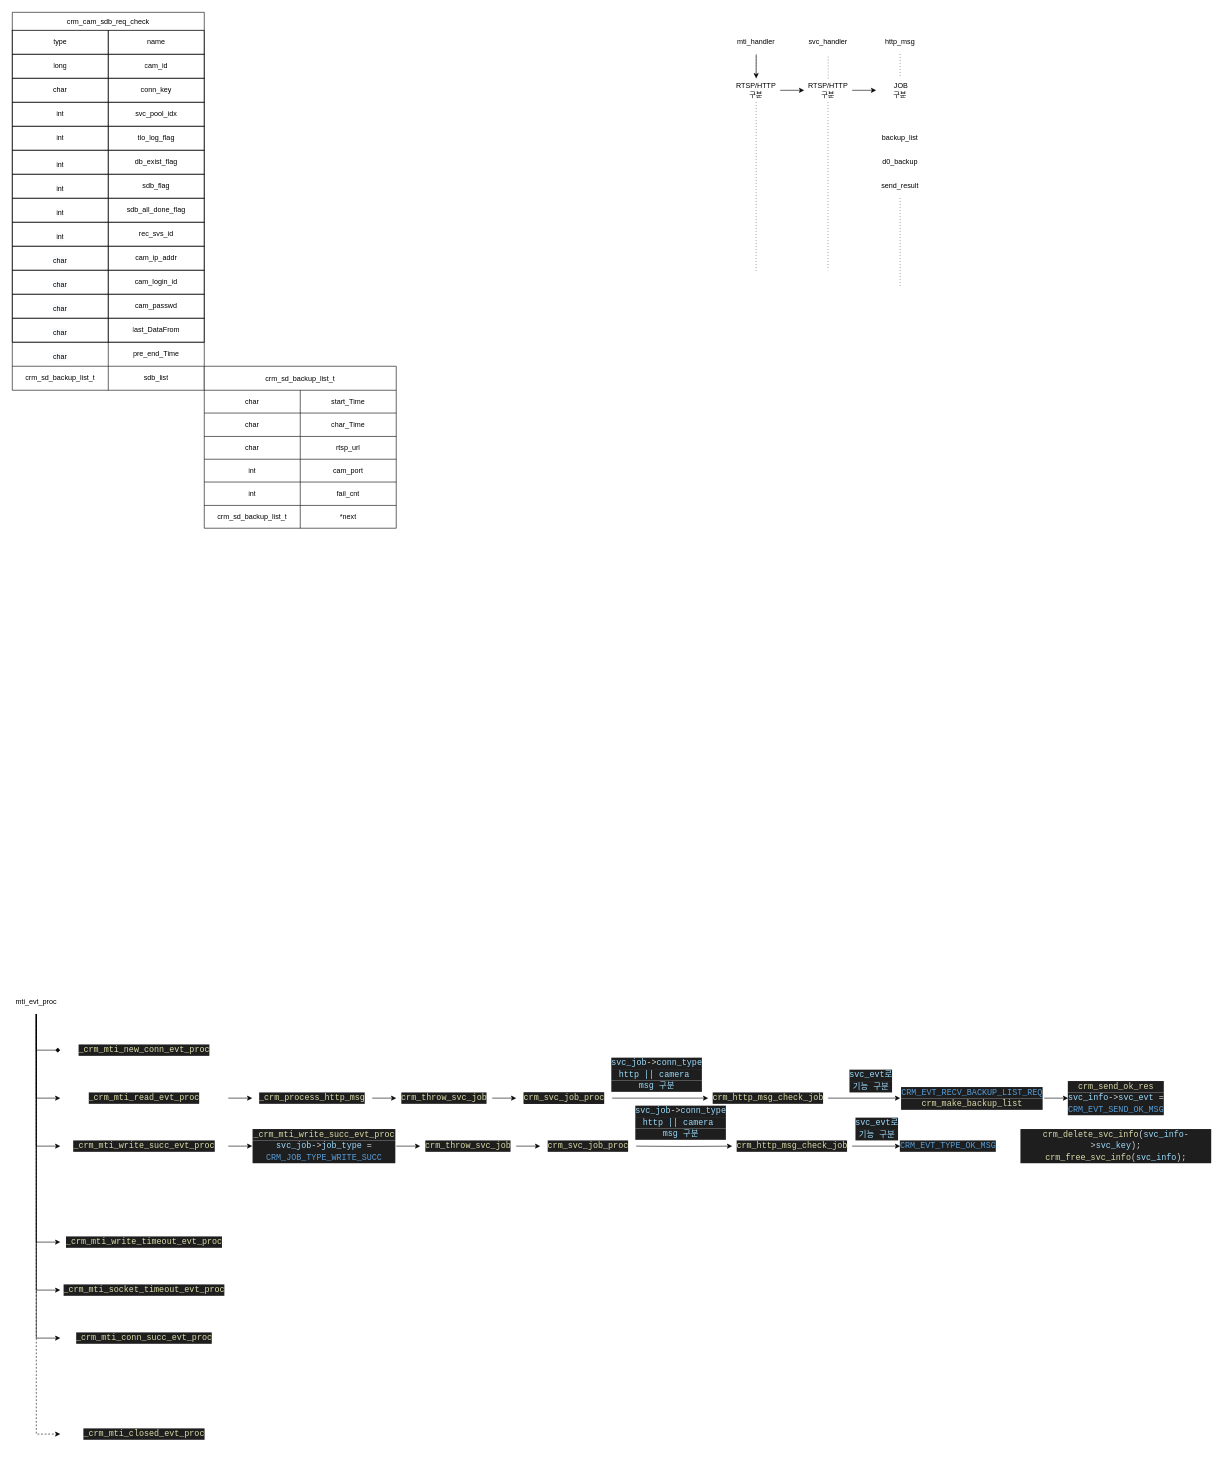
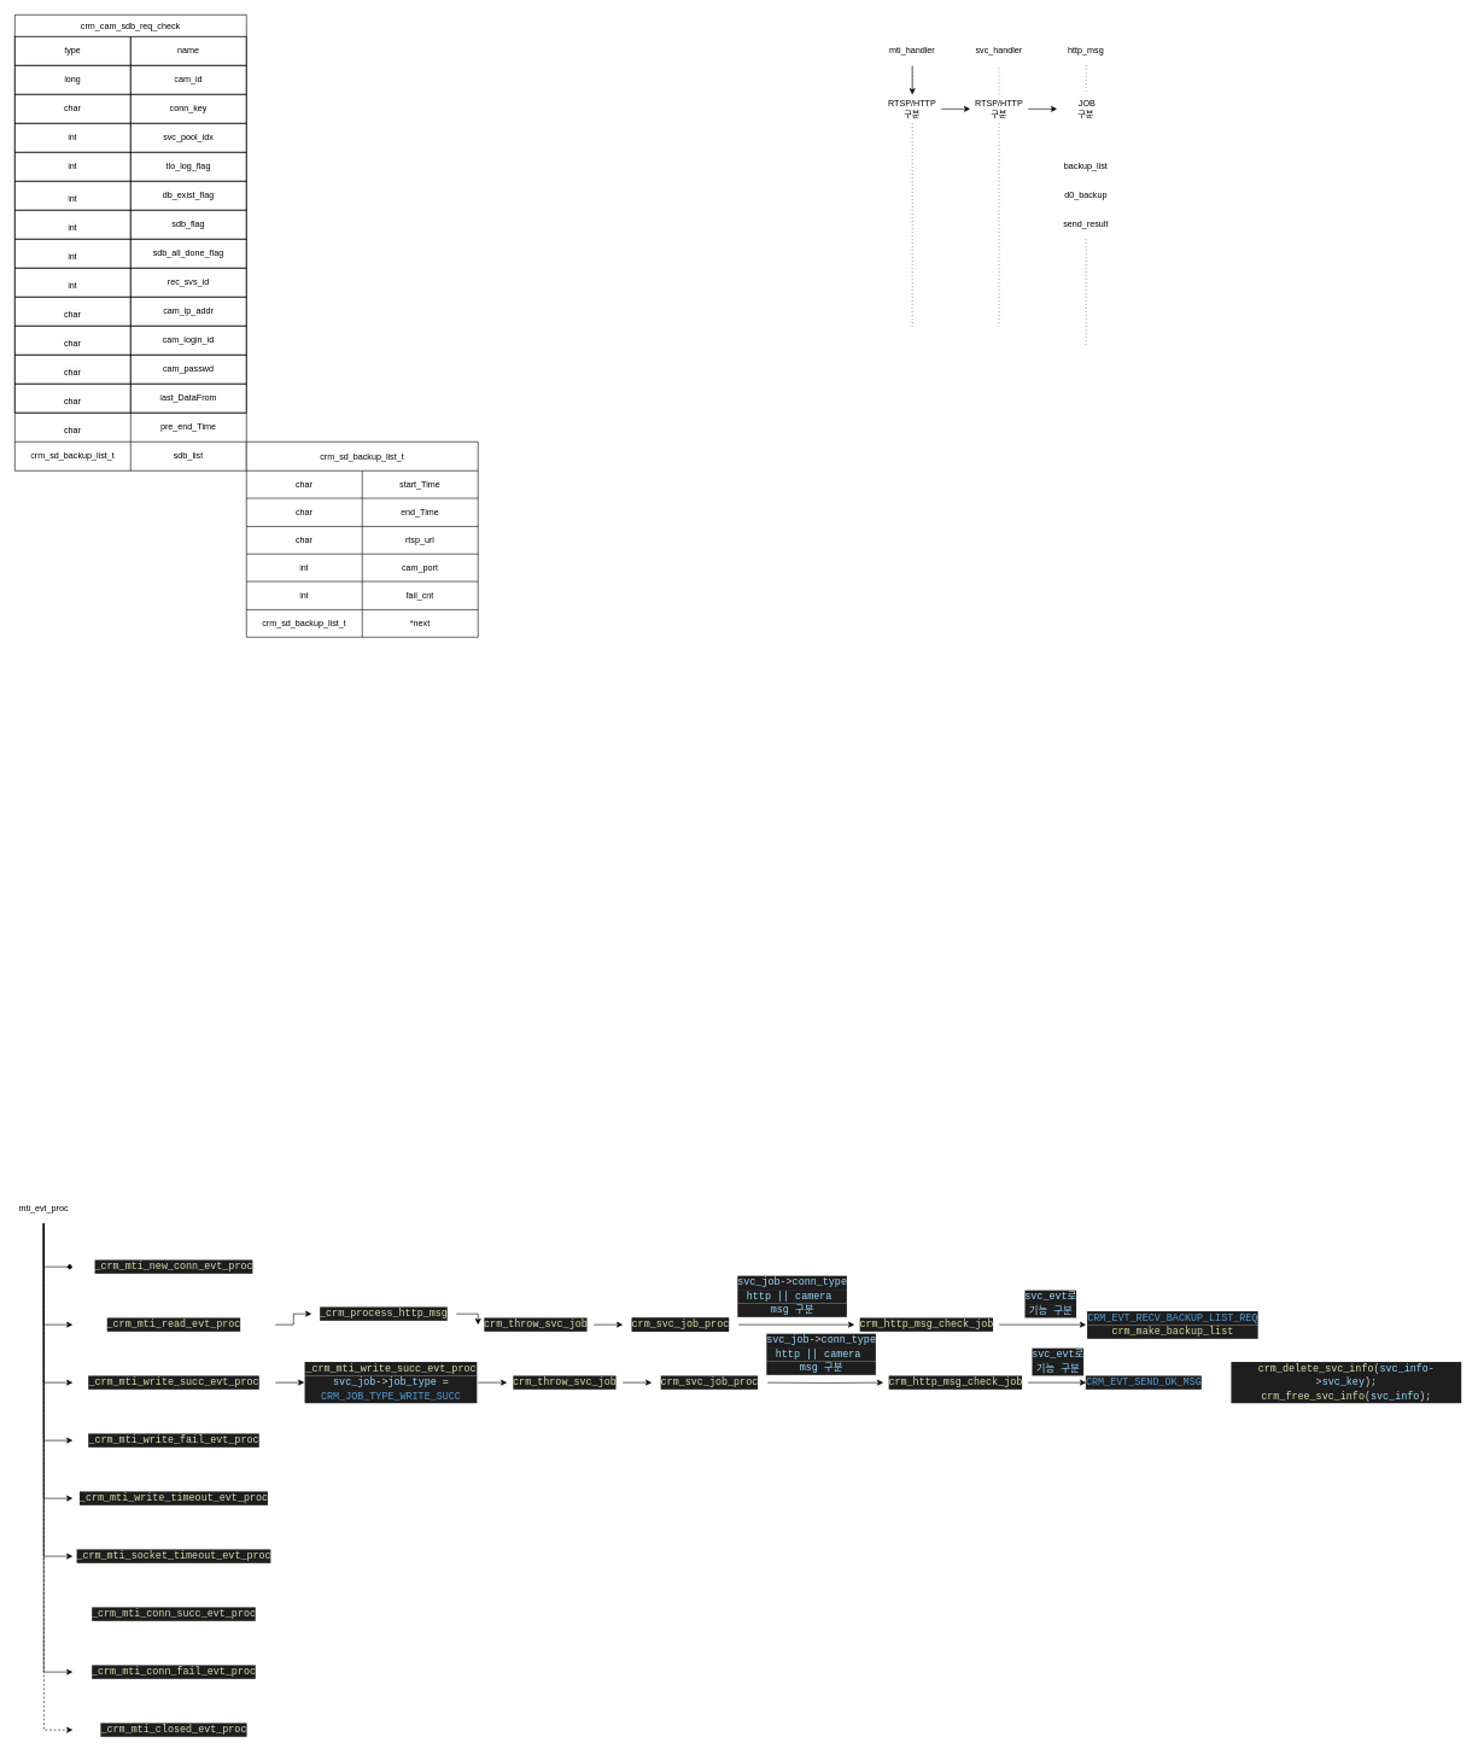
- <mxCell id="54" value="char_Time" style="shape=partialRectangle;html=1;whiteSpace=wrap;connectable=0;overflow=hidden;fillColor=none;top=0;left=0;bottom=0;right=0;pointerEvents=1;" parent="52" vertex="1"><mxGeometry x="160" width="160" height="39" as="geometry"><mxRectangle width="160" height="39" as="alternateBounds" /></mxGeometry></mxCell>
+ <mxCell id="54" value="end_Time" style="shape=partialRectangle;html=1;whiteSpace=wrap;connectable=0;overflow=hidden;fillColor=none;top=0;left=0;bottom=0;right=0;pointerEvents=1;" parent="52" vertex="1"><mxGeometry x="160" width="160" height="39" as="geometry"><mxRectangle width="160" height="39" as="alternateBounds" /></mxGeometry></mxCell>
- <mxCell id="129" value="&lt;div style=&quot;color: rgb(212, 212, 212); background-color: rgb(30, 30, 30); font-family: Consolas, &amp;quot;Courier New&amp;quot;, monospace; font-size: 14px; line-height: 19px;&quot;&gt;&lt;span style=&quot;color: #dcdcaa;&quot;&gt;_crm_process_http_msg&lt;/span&gt;&lt;/div&gt;" style="text;html=1;strokeColor=none;fillColor=none;align=center;verticalAlign=middle;whiteSpace=wrap;rounded=0;" parent="1" vertex="1"><mxGeometry x="420" y="1810" width="200" height="40" as="geometry" /></mxCell>
+ <mxCell id="129" value="&lt;div style=&quot;color: rgb(212, 212, 212); background-color: rgb(30, 30, 30); font-family: Consolas, &amp;quot;Courier New&amp;quot;, monospace; font-size: 14px; line-height: 19px;&quot;&gt;&lt;span style=&quot;color: #dcdcaa;&quot;&gt;_crm_process_http_msg&lt;/span&gt;&lt;/div&gt;" style="text;html=1;strokeColor=none;fillColor=none;align=center;verticalAlign=middle;whiteSpace=wrap;rounded=0;" parent="1" vertex="1"><mxGeometry x="430" y="1795" width="200" height="40" as="geometry" /></mxCell>
- <mxCell id="138" style="edgeStyle=orthogonalEdgeStyle;rounded=0;orthogonalLoop=1;jettySize=auto;html=1;exitX=1;exitY=0.5;exitDx=0;exitDy=0;entryX=0;entryY=0.5;entryDx=0;entryDy=0;" parent="1" source="139" target="140" edge="1"><mxGeometry relative="1" as="geometry" /></mxCell>
- <mxCell id="140" value="&lt;div style=&quot;color: rgb(212, 212, 212); background-color: rgb(30, 30, 30); font-family: Consolas, &amp;quot;Courier New&amp;quot;, monospace; font-size: 14px; line-height: 19px;&quot;&gt;&lt;span style=&quot;color: #dcdcaa;&quot;&gt;crm_send_ok_res&lt;/span&gt;&lt;/div&gt;&lt;div style=&quot;color: rgb(212, 212, 212); background-color: rgb(30, 30, 30); font-family: Consolas, &amp;quot;Courier New&amp;quot;, monospace; font-size: 14px; line-height: 19px;&quot;&gt;&lt;div style=&quot;line-height: 19px;&quot;&gt;&lt;span style=&quot;color: #9cdcfe;&quot;&gt;svc_info&lt;/span&gt;-&amp;gt;&lt;span style=&quot;color: #9cdcfe;&quot;&gt;svc_evt&lt;/span&gt; = &lt;span style=&quot;color: #569cd6;&quot;&gt;CRM_EVT_SEND_OK_MSG&lt;/span&gt;&lt;/div&gt;&lt;/div&gt;" style="text;html=1;strokeColor=none;fillColor=none;align=center;verticalAlign=middle;whiteSpace=wrap;rounded=0;" parent="1" vertex="1"><mxGeometry x="1780" y="1810" width="160" height="40" as="geometry" /></mxCell>
- <mxCell id="152" value="&lt;div style=&quot;color: rgb(212, 212, 212); background-color: rgb(30, 30, 30); font-family: Consolas, &amp;quot;Courier New&amp;quot;, monospace; font-size: 14px; line-height: 19px;&quot;&gt;&lt;div style=&quot;line-height: 19px;&quot;&gt;&lt;span style=&quot;color: #569cd6;&quot;&gt;CRM_EVT_TYPE_OK_MSG&lt;/span&gt;&lt;/div&gt;&lt;/div&gt;" style="text;html=1;strokeColor=none;fillColor=none;align=center;verticalAlign=middle;whiteSpace=wrap;rounded=0;" parent="1" vertex="1"><mxGeometry x="1500" y="1890" width="160" height="40" as="geometry" /></mxCell>
+ <mxCell id="152" value="&lt;div style=&quot;color: rgb(212, 212, 212); background-color: rgb(30, 30, 30); font-family: Consolas, &amp;quot;Courier New&amp;quot;, monospace; font-size: 14px; line-height: 19px;&quot;&gt;&lt;div style=&quot;line-height: 19px;&quot;&gt;&lt;span style=&quot;color: #569cd6;&quot;&gt;CRM_EVT_SEND_OK_MSG&lt;/span&gt;&lt;/div&gt;&lt;/div&gt;" style="text;html=1;strokeColor=none;fillColor=none;align=center;verticalAlign=middle;whiteSpace=wrap;rounded=0;" parent="1" vertex="1"><mxGeometry x="1500" y="1890" width="160" height="40" as="geometry" /></mxCell>
+ <mxCell id="113" style="edgeStyle=orthogonalEdgeStyle;rounded=0;orthogonalLoop=1;jettySize=auto;html=1;exitX=0.5;exitY=1;exitDx=0;exitDy=0;entryX=0;entryY=0.5;entryDx=0;entryDy=0;" parent="1" source="116" target="122" edge="1"><mxGeometry relative="1" as="geometry" /></mxCell>
+ <mxCell id="122" value="&lt;div style=&quot;color: rgb(212, 212, 212); background-color: rgb(30, 30, 30); font-family: Consolas, &amp;quot;Courier New&amp;quot;, monospace; font-size: 14px; line-height: 19px;&quot;&gt;&lt;span style=&quot;color: #dcdcaa;&quot;&gt;_crm_mti_write_fail_evt_proc&lt;/span&gt;&lt;/div&gt;" style="text;html=1;strokeColor=none;fillColor=none;align=center;verticalAlign=middle;whiteSpace=wrap;rounded=0;" parent="1" vertex="1"><mxGeometry x="100" y="1970" width="280" height="40" as="geometry" /></mxCell>
- <mxCell id="109" style="edgeStyle=orthogonalEdgeStyle;rounded=0;orthogonalLoop=1;jettySize=auto;html=1;exitX=0.5;exitY=1;exitDx=0;exitDy=0;entryX=0;entryY=0.5;entryDx=0;entryDy=0;" parent="1" source="116" target="125" edge="1"><mxGeometry relative="1" as="geometry" /></mxCell>
+ <mxCell id="108" style="edgeStyle=orthogonalEdgeStyle;rounded=0;orthogonalLoop=1;jettySize=auto;html=1;exitX=0.5;exitY=1;exitDx=0;exitDy=0;entryX=0;entryY=0.5;entryDx=0;entryDy=0;" parent="1" source="116" target="126" edge="1"><mxGeometry relative="1" as="geometry" /></mxCell>
+ <mxCell id="126" value="&lt;div style=&quot;color: rgb(212, 212, 212); background-color: rgb(30, 30, 30); font-family: Consolas, &amp;quot;Courier New&amp;quot;, monospace; font-size: 14px; line-height: 19px;&quot;&gt;&lt;span style=&quot;color: #dcdcaa;&quot;&gt;_crm_mti_conn_fail_evt_proc&lt;/span&gt;&lt;/div&gt;" style="text;html=1;strokeColor=none;fillColor=none;align=center;verticalAlign=middle;whiteSpace=wrap;rounded=0;" parent="1" vertex="1"><mxGeometry x="100" y="2290" width="280" height="40" as="geometry" /></mxCell>
